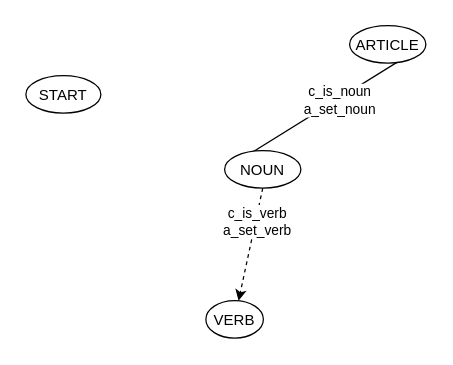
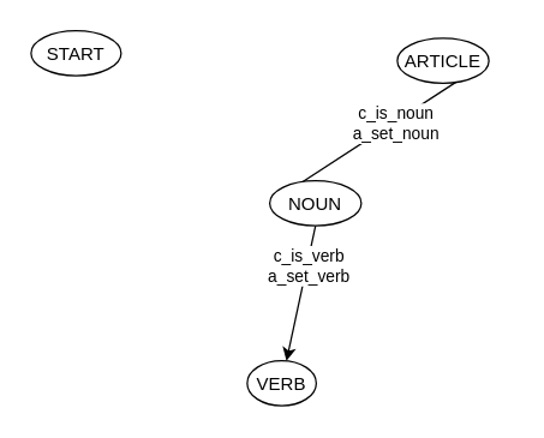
- <mxCell id="5" value="ARTICLE" style="ellipse;" parent="1" vertex="1"><mxGeometry x="279" y="20" width="61" height="30" as="geometry" /></mxCell>
+ <mxCell id="5" value="ARTICLE" style="ellipse;" parent="1" vertex="1"><mxGeometry x="264" y="25" width="61" height="30" as="geometry" /></mxCell>
- <mxCell id="2" value="START" style="ellipse;" parent="1" vertex="1"><mxGeometry x="20" y="60" width="60" height="30" as="geometry" /></mxCell>
+ <mxCell id="2" value="START" style="ellipse;" parent="1" vertex="1"><mxGeometry x="20" y="20" width="60" height="30" as="geometry" /></mxCell>
- <mxCell id="6" style="edgeStyle=none;html=1;exitX=0.5;exitY=1;exitDx=0;exitDy=0;dashed=1;" edge="1" parent="1" source="8" target="9"><mxGeometry relative="1" as="geometry" /></mxCell>
+ <mxCell id="6" style="edgeStyle=none;html=1;exitX=0.5;exitY=1;exitDx=0;exitDy=0;" edge="1" parent="1" source="8" target="9"><mxGeometry relative="1" as="geometry" /></mxCell>
